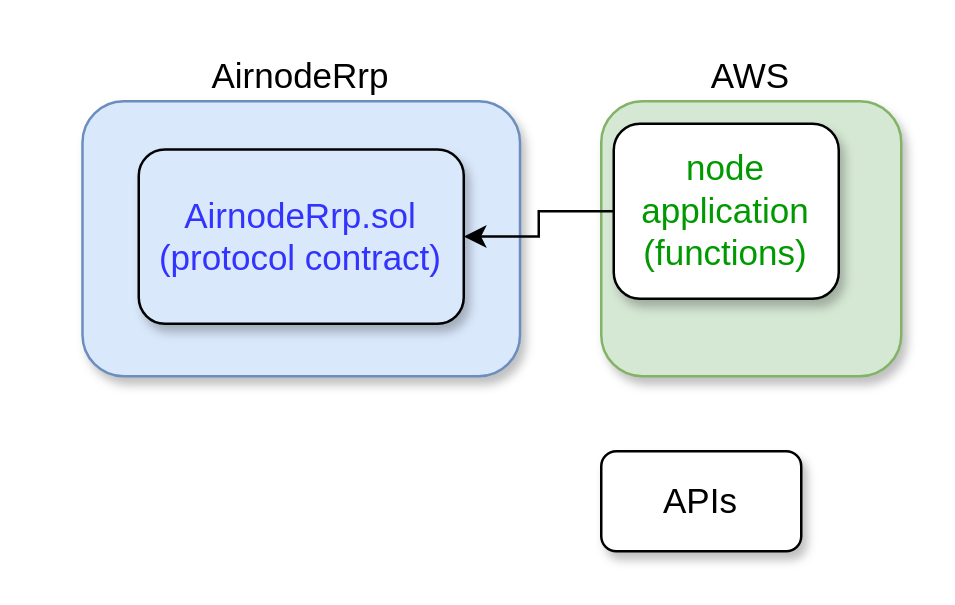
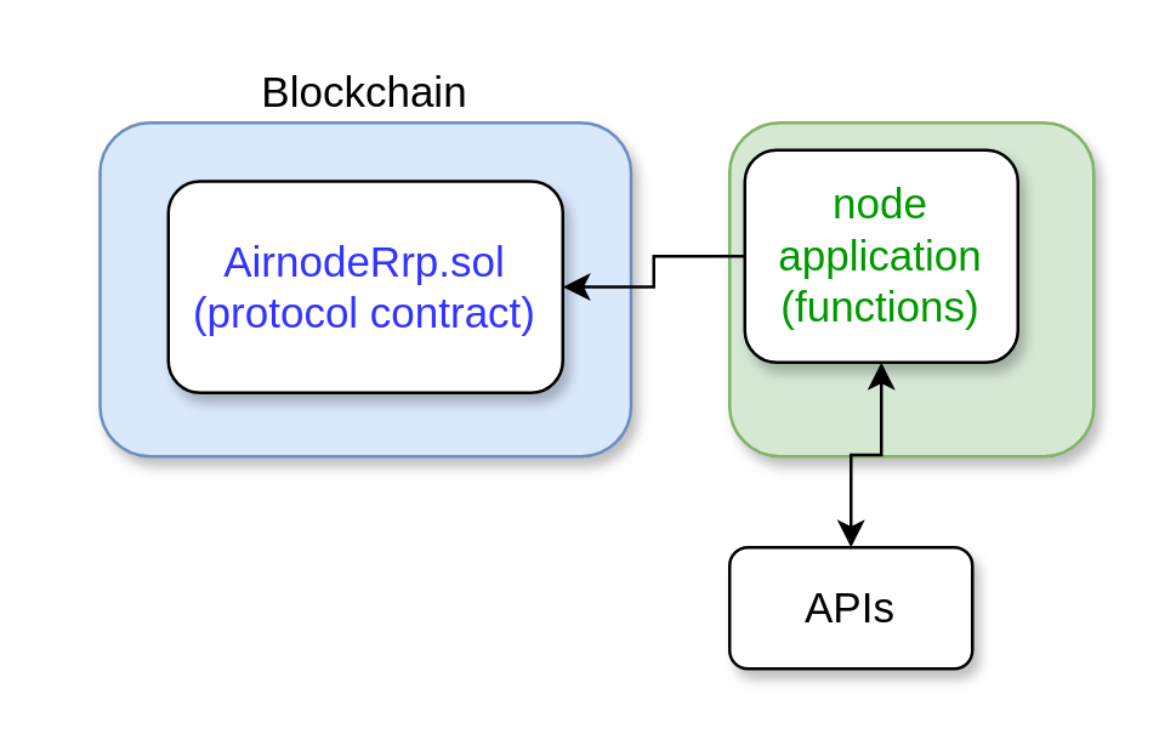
- <mxCell id="7" value="AirnodeRrp" style="text;html=1;strokeColor=none;fillColor=none;align=center;verticalAlign=middle;whiteSpace=wrap;rounded=0;fontSize=14;" vertex="1" parent="1"><mxGeometry x="20" y="20" width="200" height="20" as="geometry" /></mxCell>
+ <mxCell id="7" value="Blockchain" style="text;html=1;strokeColor=none;fillColor=none;align=center;verticalAlign=middle;whiteSpace=wrap;rounded=0;fontSize=14;" vertex="1" parent="1"><mxGeometry x="20" y="20" width="200" height="20" as="geometry" /></mxCell>
- <mxCell id="9" value="&lt;span style=&quot;font-size: 14px;&quot;&gt;AWS&lt;/span&gt;" style="text;html=1;strokeColor=none;fillColor=none;align=center;verticalAlign=middle;whiteSpace=wrap;rounded=0;fontStyle=0;fontSize=14;" vertex="1" parent="1"><mxGeometry x="280" y="20" width="40" height="20" as="geometry" /></mxCell>
- <mxCell id="10" value="&lt;font style=&quot;font-size: 14px&quot; color=&quot;#3333ff&quot;&gt;AirnodeRrp.sol&lt;br&gt;(protocol contract)&lt;/font&gt;" style="rounded=1;whiteSpace=wrap;html=1;shadow=1;fillColor=#dae8fc;" vertex="1" parent="1"><mxGeometry x="55" y="59.25" width="130" height="69.75" as="geometry" /></mxCell>
+ <mxCell id="10" value="&lt;font style=&quot;font-size: 14px&quot; color=&quot;#3333ff&quot;&gt;AirnodeRrp.sol&lt;br&gt;(protocol contract)&lt;/font&gt;" style="rounded=1;whiteSpace=wrap;html=1;shadow=1;" vertex="1" parent="1"><mxGeometry x="55" y="59.25" width="130" height="69.75" as="geometry" /></mxCell>
+ <mxCell id="4" style="edgeStyle=orthogonalEdgeStyle;rounded=0;orthogonalLoop=1;jettySize=auto;html=1;entryX=0.5;entryY=0;entryDx=0;entryDy=0;startArrow=classic;startFill=1;" edge="1" parent="1" source="5" target="3"><mxGeometry relative="1" as="geometry" /></mxCell>
